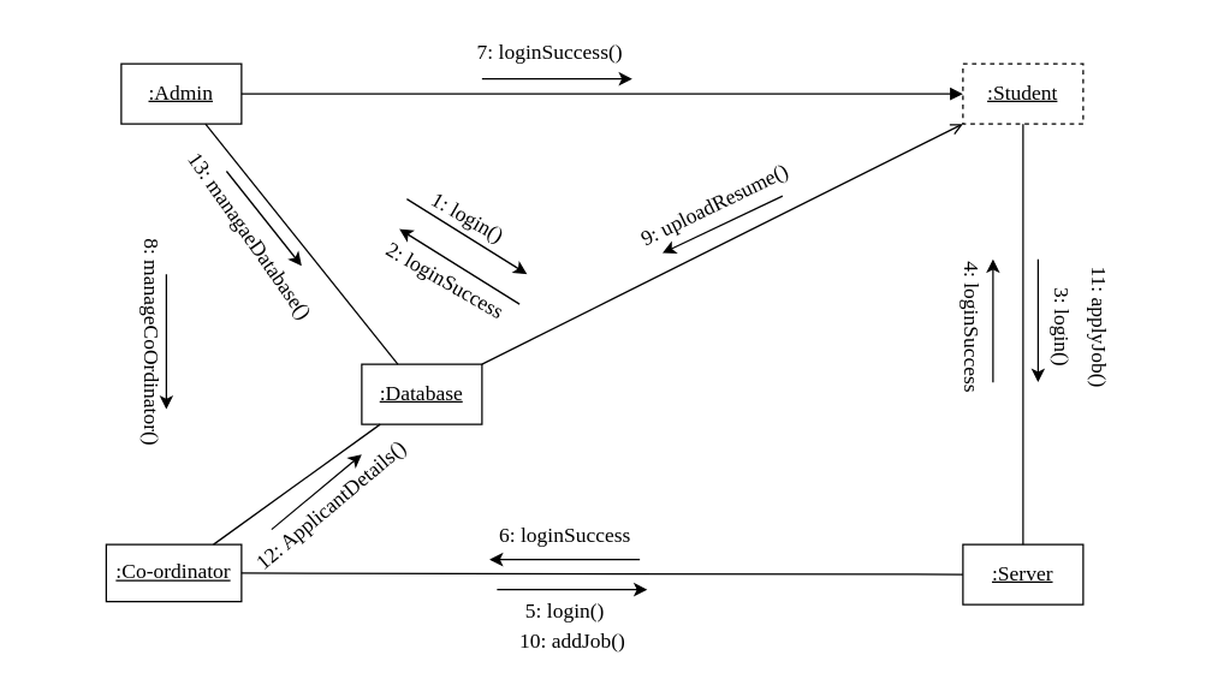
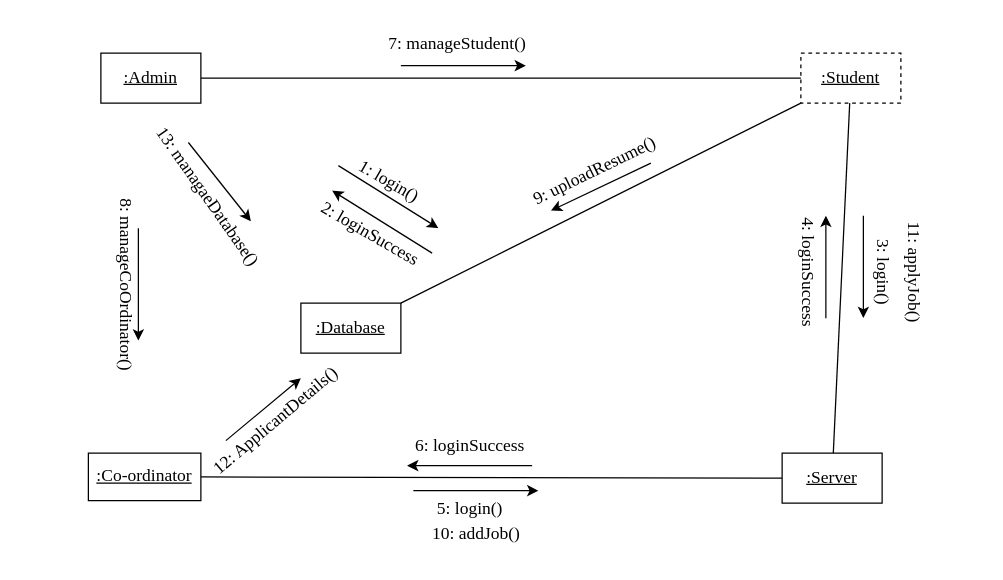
- <mxCell id="28" value="7: loginSuccess()" style="text;html=1;align=center;verticalAlign=middle;resizable=0;points=[];autosize=1;strokeColor=none;fillColor=none;fontFamily=Times New Roman;fontSize=14;" parent="1" vertex="1"><mxGeometry x="300" y="20" width="130" height="30" as="geometry" /></mxCell>
+ <mxCell id="28" value="7: manageStudent()" style="text;html=1;align=center;verticalAlign=middle;resizable=0;points=[];autosize=1;strokeColor=none;fillColor=none;fontFamily=Times New Roman;fontSize=14;" parent="1" vertex="1"><mxGeometry x="300" y="20" width="130" height="30" as="geometry" /></mxCell>
- <mxCell id="7" value="" style="endArrow=block;html=1;rounded=0;fontFamily=Times New Roman;fontSize=14;" parent="1" source="2" target="3" edge="1"><mxGeometry width="50" height="50" relative="1" as="geometry"><mxPoint x="520" y="322" as="sourcePoint" /><mxPoint x="570" y="272" as="targetPoint" /></mxGeometry></mxCell>
+ <mxCell id="7" value="" style="endArrow=none;html=1;rounded=0;fontFamily=Times New Roman;fontSize=14;" parent="1" source="2" target="3" edge="1"><mxGeometry width="50" height="50" relative="1" as="geometry"><mxPoint x="520" y="322" as="sourcePoint" /><mxPoint x="570" y="272" as="targetPoint" /></mxGeometry></mxCell>
- <mxCell id="12" value="" style="endArrow=open;html=1;rounded=0;fontFamily=Times New Roman;fontSize=14;" parent="1" source="6" target="3" edge="1"><mxGeometry width="50" height="50" relative="1" as="geometry"><mxPoint x="520" y="322" as="sourcePoint" /><mxPoint x="570" y="272" as="targetPoint" /></mxGeometry></mxCell>
+ <mxCell id="12" value="" style="endArrow=none;html=1;rounded=0;fontFamily=Times New Roman;fontSize=14;" parent="1" source="6" target="3" edge="1"><mxGeometry width="50" height="50" relative="1" as="geometry"><mxPoint x="520" y="322" as="sourcePoint" /><mxPoint x="570" y="272" as="targetPoint" /></mxGeometry></mxCell>
- <mxCell id="8" value="" style="endArrow=none;html=1;rounded=0;fontFamily=Times New Roman;fontSize=14;" parent="1" source="2" target="6" edge="1"><mxGeometry width="50" height="50" relative="1" as="geometry"><mxPoint x="520" y="322" as="sourcePoint" /><mxPoint x="570" y="272" as="targetPoint" /></mxGeometry></mxCell>
- <mxCell id="11" value="" style="endArrow=none;html=1;rounded=0;fontFamily=Times New Roman;fontSize=14;" parent="1" source="4" target="6" edge="1"><mxGeometry width="50" height="50" relative="1" as="geometry"><mxPoint x="520" y="322" as="sourcePoint" /><mxPoint x="570" y="272" as="targetPoint" /></mxGeometry></mxCell>
- <mxCell id="5" value="&lt;u style=&quot;font-size: 14px;&quot;&gt;:Server&lt;/u&gt;" style="html=1;whiteSpace=wrap;fontFamily=Times New Roman;fontSize=14;" parent="1" vertex="1"><mxGeometry x="640" y="362" width="80" height="40" as="geometry" /></mxCell>
+ <mxCell id="5" value="&lt;u style=&quot;font-size: 14px;&quot;&gt;:Server&lt;/u&gt;" style="html=1;whiteSpace=wrap;fontFamily=Times New Roman;fontSize=14;" parent="1" vertex="1"><mxGeometry x="625" y="362" width="80" height="40" as="geometry" /></mxCell>
